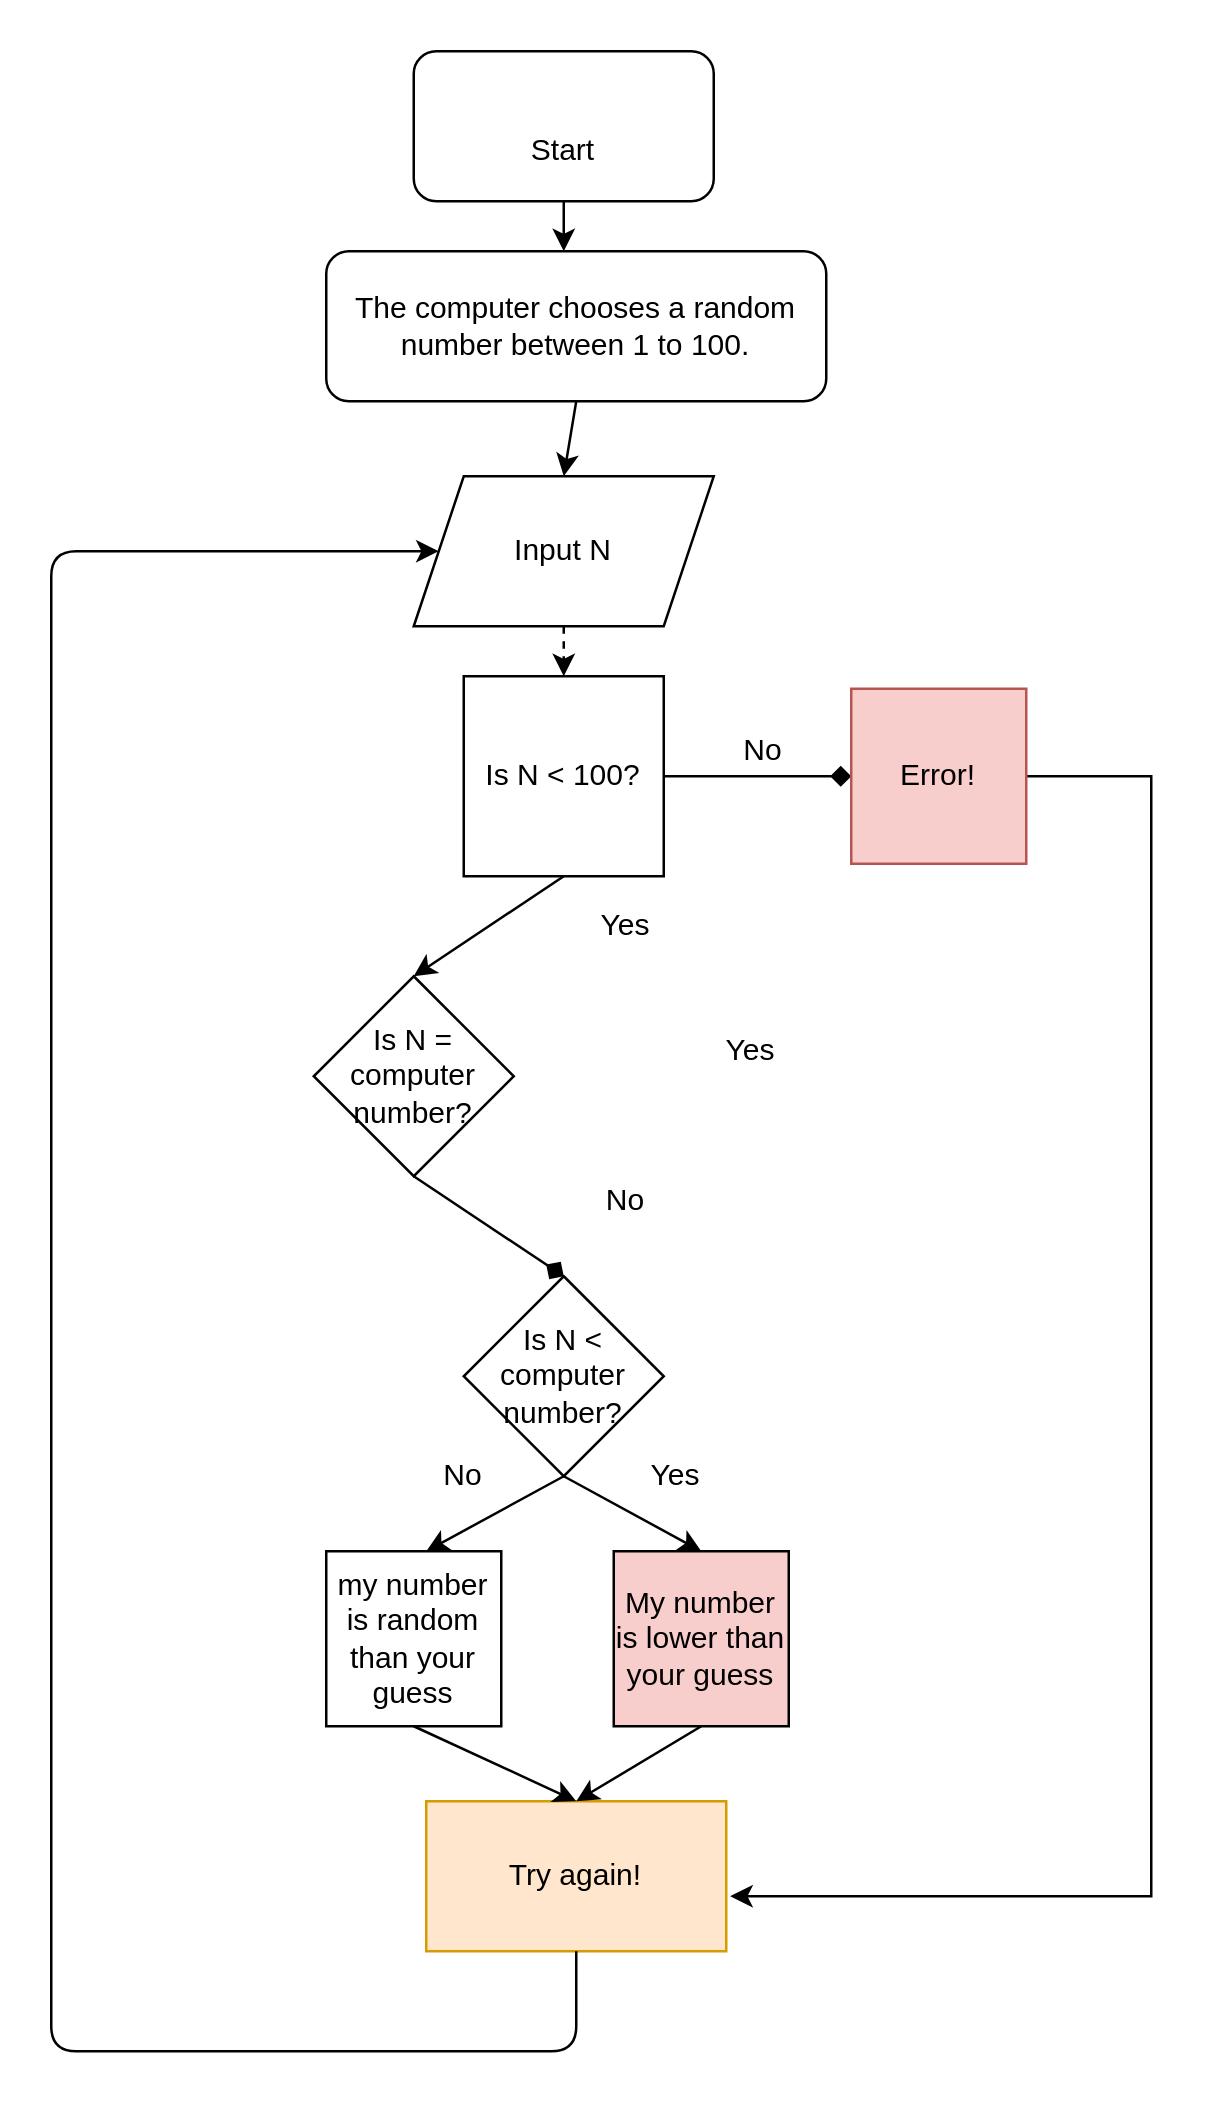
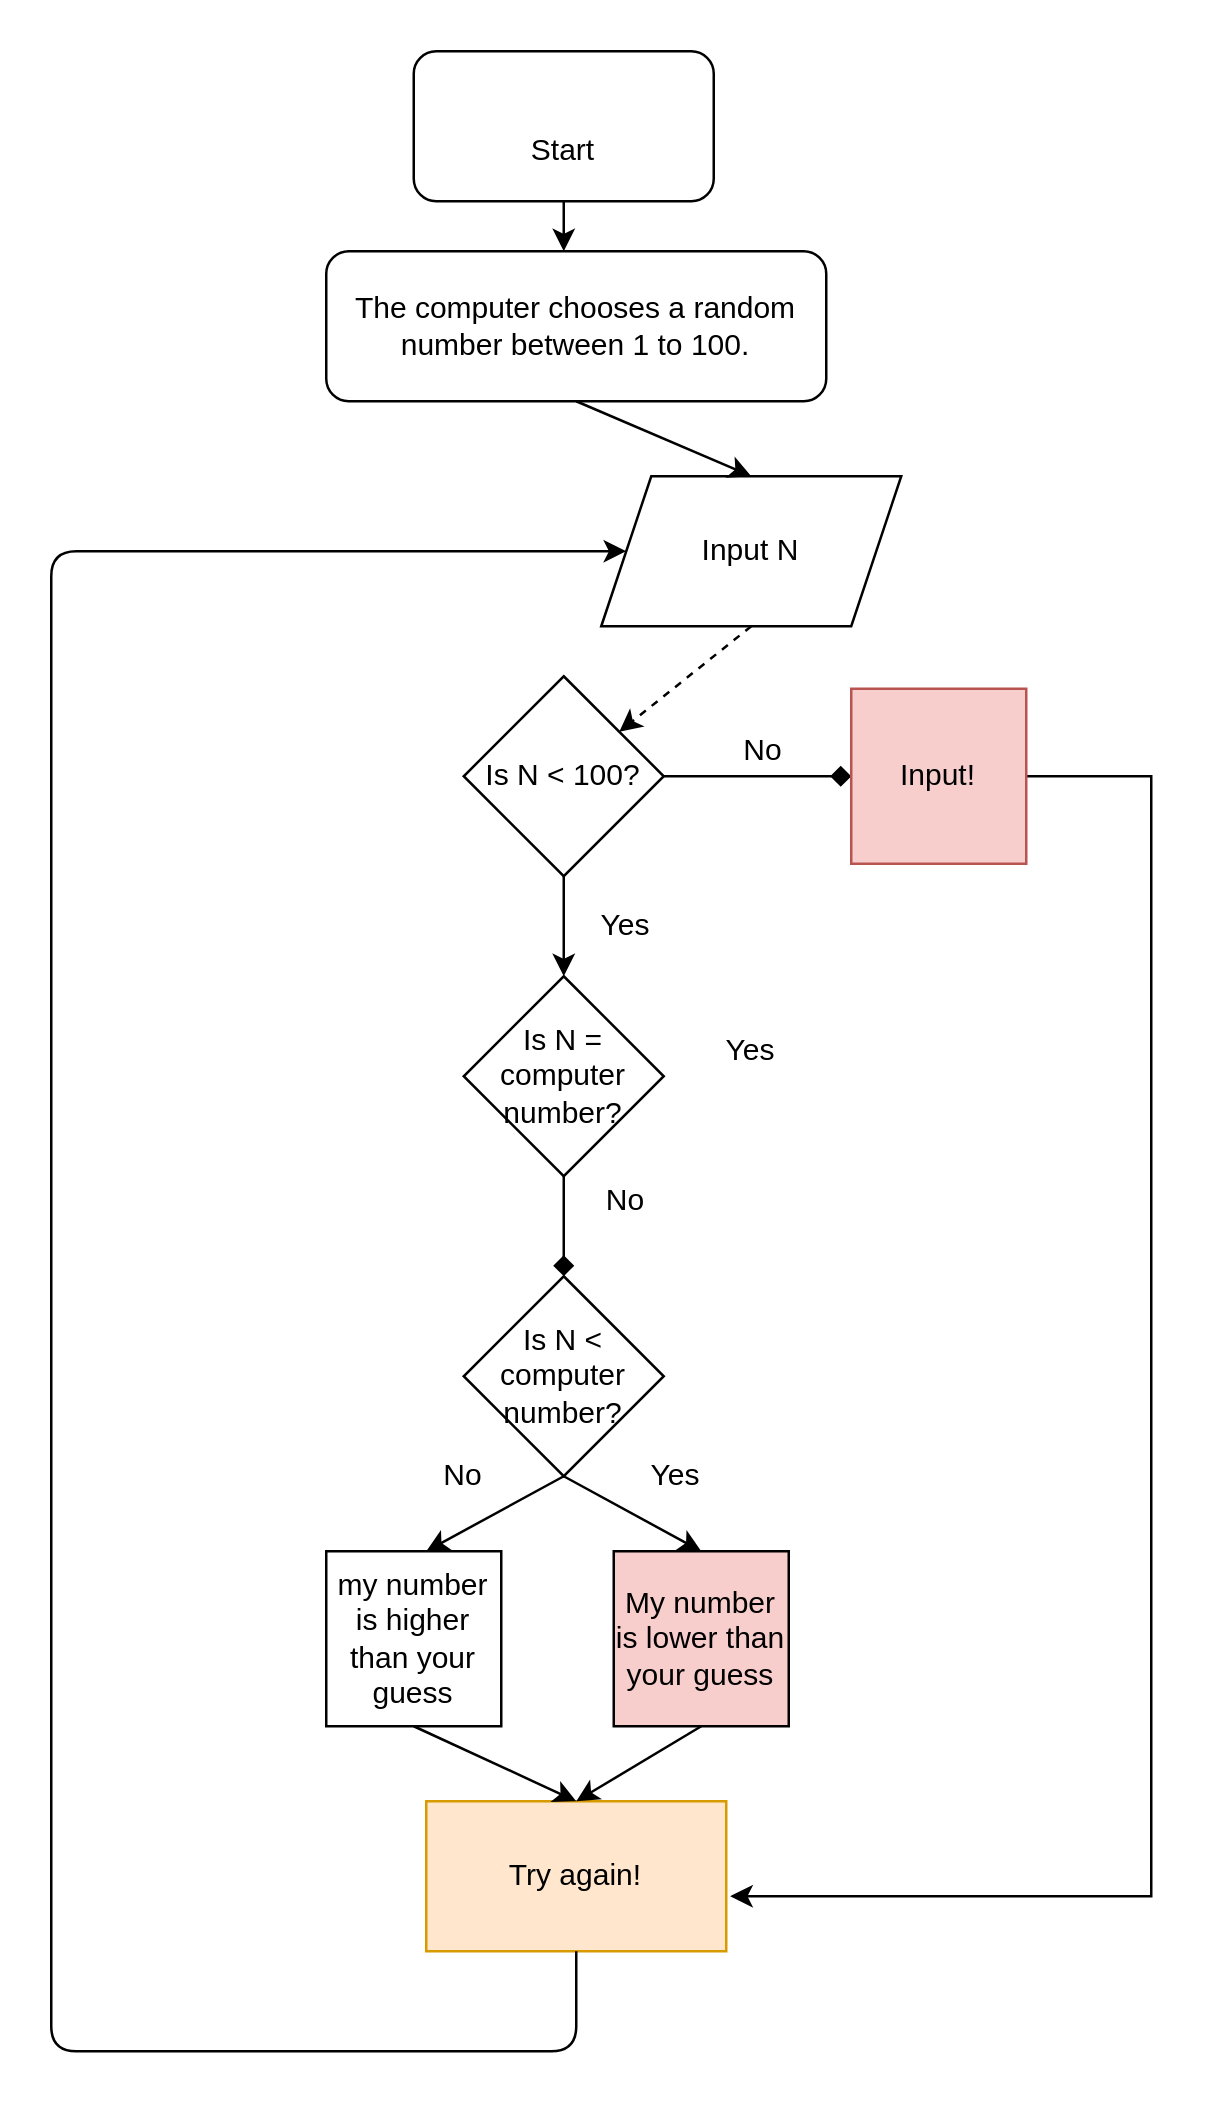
- <mxCell id="5" value="Input N" style="shape=parallelogram;perimeter=parallelogramPerimeter;whiteSpace=wrap;html=1;fixedSize=1;" parent="1" vertex="1"><mxGeometry x="165" y="190" width="120" height="60" as="geometry" /></mxCell>
+ <mxCell id="5" value="Input N" style="shape=parallelogram;perimeter=parallelogramPerimeter;whiteSpace=wrap;html=1;fixedSize=1;" parent="1" vertex="1"><mxGeometry x="240" y="190" width="120" height="60" as="geometry" /></mxCell>
- <mxCell id="7" value="Is N &amp;lt; 100?" style="whiteSpace=wrap;html=1;rounded=0;" parent="1" vertex="1"><mxGeometry x="185" y="270" width="80" height="80" as="geometry" /></mxCell>
+ <mxCell id="7" value="Is N &amp;lt; 100?" style="rhombus;whiteSpace=wrap;html=1;" parent="1" vertex="1"><mxGeometry x="185" y="270" width="80" height="80" as="geometry" /></mxCell>
- <mxCell id="11" value="Error!" style="whiteSpace=wrap;html=1;aspect=fixed;fillColor=#f8cecc;strokeColor=#b85450;" parent="1" vertex="1"><mxGeometry x="340" y="275" width="70" height="70" as="geometry" /></mxCell>
+ <mxCell id="11" value="Input!" style="whiteSpace=wrap;html=1;aspect=fixed;fillColor=#f8cecc;strokeColor=#b85450;" parent="1" vertex="1"><mxGeometry x="340" y="275" width="70" height="70" as="geometry" /></mxCell>
- <mxCell id="12" value="Is N = computer number?" style="rhombus;whiteSpace=wrap;html=1;" parent="1" vertex="1"><mxGeometry x="125" y="390" width="80" height="80" as="geometry" /></mxCell>
+ <mxCell id="12" value="Is N = computer number?" style="rhombus;whiteSpace=wrap;html=1;" parent="1" vertex="1"><mxGeometry x="185" y="390" width="80" height="80" as="geometry" /></mxCell>
- <mxCell id="19" value="my number is random than your guess" style="whiteSpace=wrap;html=1;aspect=fixed;" parent="1" vertex="1"><mxGeometry x="130" y="620" width="70" height="70" as="geometry" /></mxCell>
+ <mxCell id="19" value="my number is higher than your guess" style="whiteSpace=wrap;html=1;aspect=fixed;" parent="1" vertex="1"><mxGeometry x="130" y="620" width="70" height="70" as="geometry" /></mxCell>
